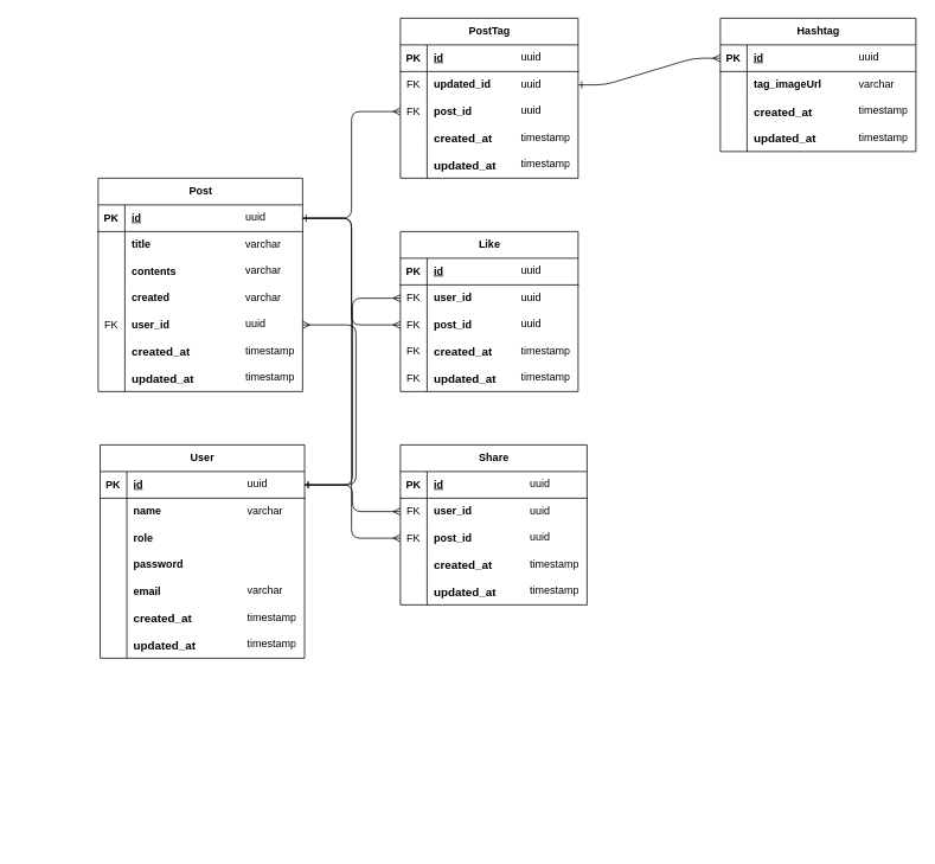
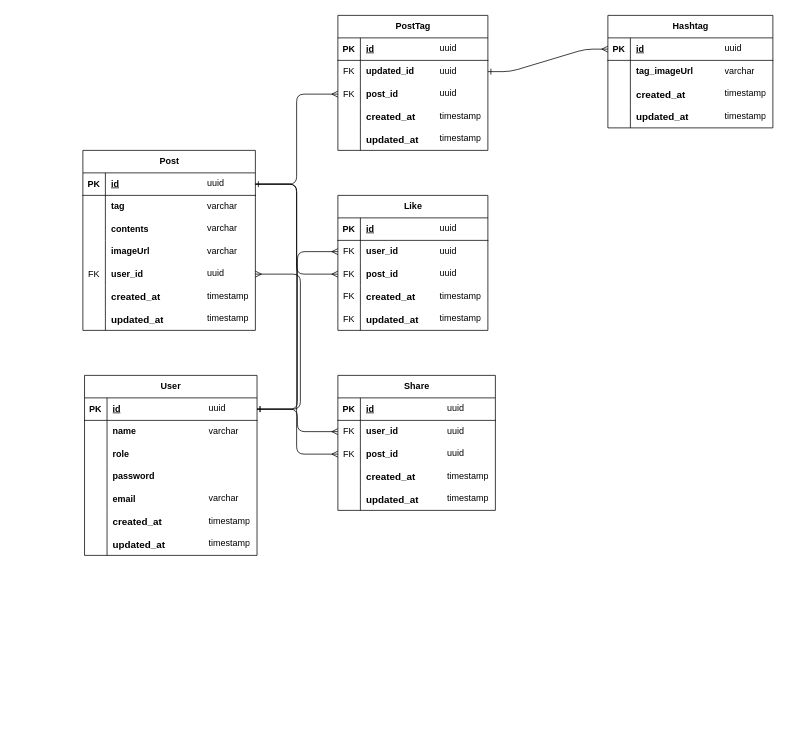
- <mxCell id="104" value="&lt;b&gt;title&amp;nbsp;&amp;nbsp;&lt;/b&gt;" style="shape=partialRectangle;connectable=0;fillColor=none;top=0;left=0;bottom=0;right=0;align=left;spacingLeft=6;overflow=hidden;whiteSpace=wrap;html=1;labelBackgroundColor=none;" vertex="1" parent="102"><mxGeometry x="30" width="200" height="30" as="geometry"><mxRectangle width="200" height="30" as="alternateBounds" /></mxGeometry></mxCell>
+ <mxCell id="104" value="&lt;b&gt;tag&amp;nbsp;&amp;nbsp;&lt;/b&gt;" style="shape=partialRectangle;connectable=0;fillColor=none;top=0;left=0;bottom=0;right=0;align=left;spacingLeft=6;overflow=hidden;whiteSpace=wrap;html=1;labelBackgroundColor=none;" vertex="1" parent="102"><mxGeometry x="30" width="200" height="30" as="geometry"><mxRectangle width="200" height="30" as="alternateBounds" /></mxGeometry></mxCell>
- <mxCell id="110" value="&lt;b&gt;created&lt;/b&gt;" style="shape=partialRectangle;connectable=0;fillColor=none;top=0;left=0;bottom=0;right=0;align=left;spacingLeft=6;overflow=hidden;whiteSpace=wrap;html=1;labelBackgroundColor=none;" vertex="1" parent="108"><mxGeometry x="30" width="200" height="30" as="geometry"><mxRectangle width="200" height="30" as="alternateBounds" /></mxGeometry></mxCell>
+ <mxCell id="110" value="&lt;b&gt;imageUrl&lt;/b&gt;" style="shape=partialRectangle;connectable=0;fillColor=none;top=0;left=0;bottom=0;right=0;align=left;spacingLeft=6;overflow=hidden;whiteSpace=wrap;html=1;labelBackgroundColor=none;" vertex="1" parent="108"><mxGeometry x="30" width="200" height="30" as="geometry"><mxRectangle width="200" height="30" as="alternateBounds" /></mxGeometry></mxCell>
